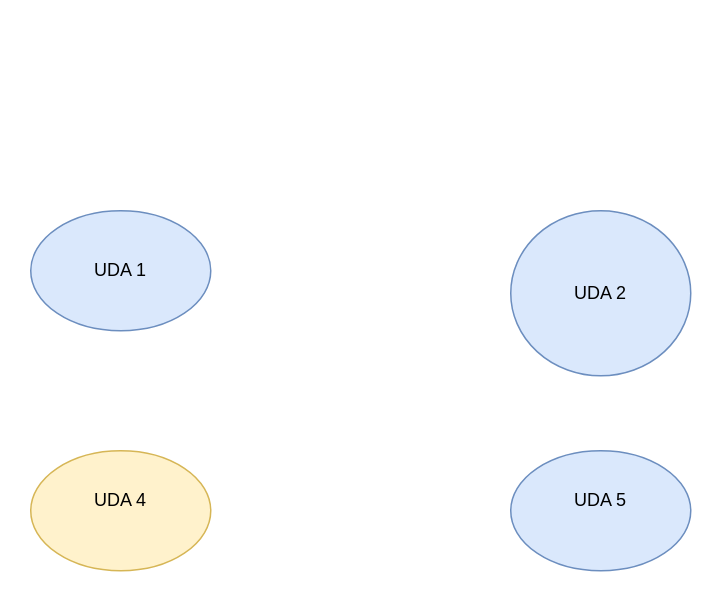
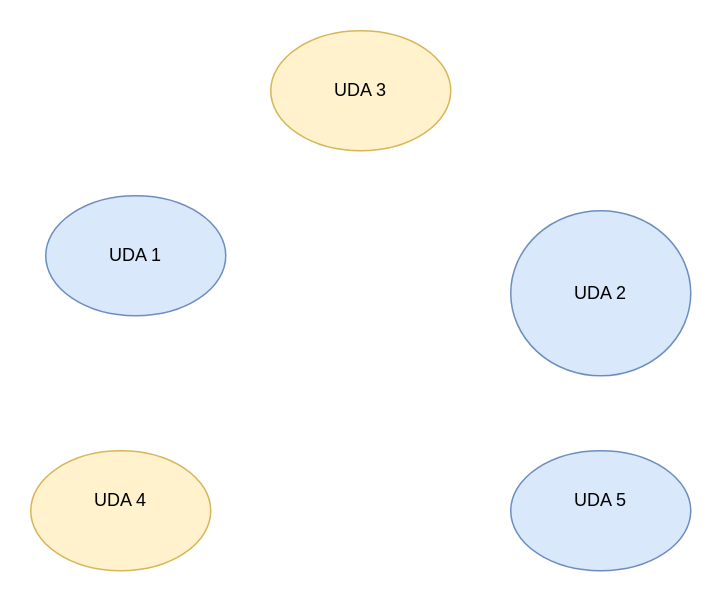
+ <mxCell id="4" value="UDA 3" style="ellipse;whiteSpace=wrap;fillColor=#fff2cc;strokeColor=#d6b656;" parent="1" vertex="1"><mxGeometry x="180" y="20" width="120" height="80" as="geometry" /></mxCell>
- <mxCell id="2" value="UDA 1" style="ellipse;whiteSpace=wrap;fillColor=#dae8fc;strokeColor=#6c8ebf;" parent="1" vertex="1"><mxGeometry x="20" y="140" width="120" height="80" as="geometry" /></mxCell>
+ <mxCell id="2" value="UDA 1" style="ellipse;whiteSpace=wrap;fillColor=#dae8fc;strokeColor=#6c8ebf;" parent="1" vertex="1"><mxGeometry x="30" y="130" width="120" height="80" as="geometry" /></mxCell>
